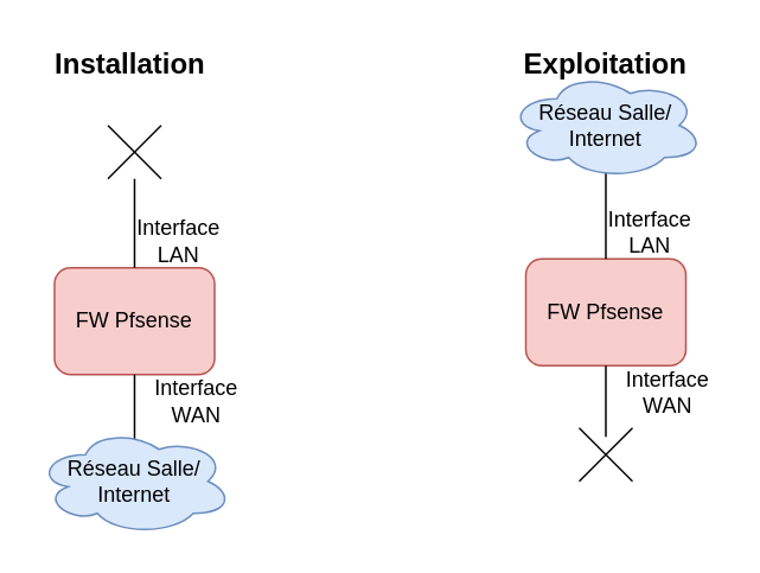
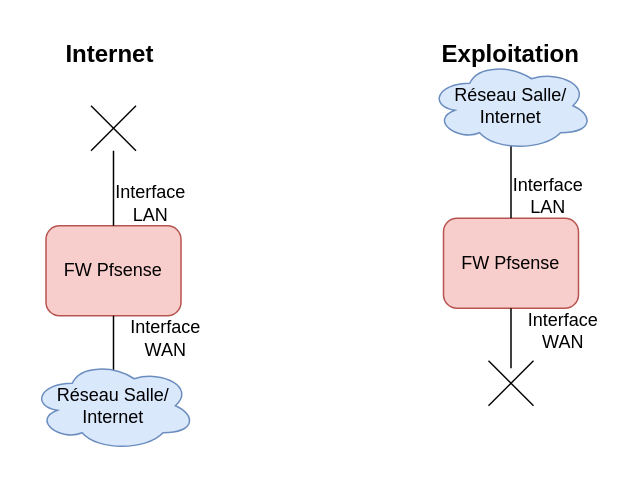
- <mxCell id="11" value="&lt;font style=&quot;font-size: 16px;&quot;&gt;&lt;b&gt;Installation&amp;nbsp;&lt;/b&gt;&lt;/font&gt;" style="text;html=1;align=center;verticalAlign=middle;whiteSpace=wrap;rounded=0;" parent="1" vertex="1"><mxGeometry x="20" y="20" width="110" height="30" as="geometry" /></mxCell>
+ <mxCell id="11" value="&lt;font style=&quot;font-size: 16px;&quot;&gt;&lt;b&gt;Internet&amp;nbsp;&lt;/b&gt;&lt;/font&gt;" style="text;html=1;align=center;verticalAlign=middle;whiteSpace=wrap;rounded=0;" parent="1" vertex="1"><mxGeometry x="20" y="20" width="110" height="30" as="geometry" /></mxCell>
